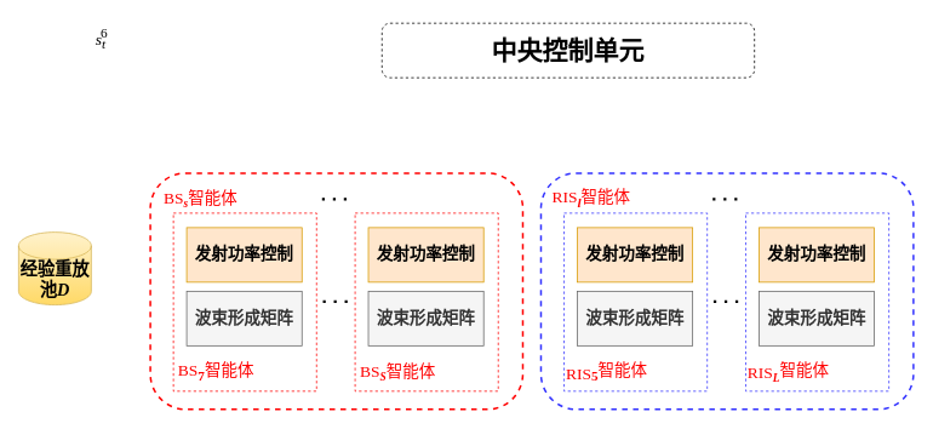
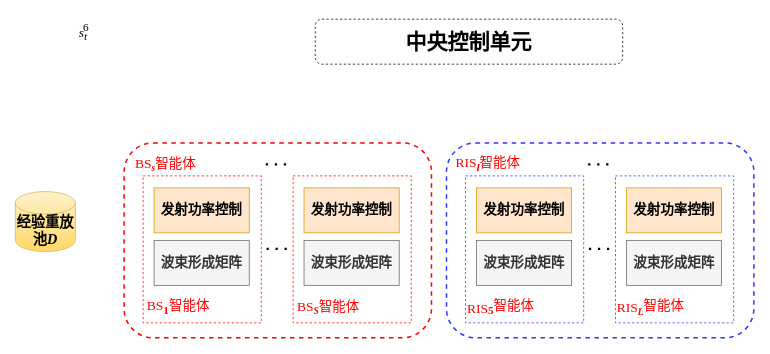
- <mxCell id="10" value="&lt;font color=&quot;#ff0000&quot; style=&quot;font-size: 18px;&quot; face=&quot;Times New Roman&quot;&gt;BS&lt;sub&gt;&lt;b&gt;7&lt;/b&gt;&lt;/sub&gt;智能体&lt;/font&gt;" style="text;html=1;align=center;verticalAlign=middle;resizable=0;points=[];autosize=1;strokeColor=none;fillColor=none;" vertex="1" parent="6"><mxGeometry x="-23.435" y="140" width="110" height="40" as="geometry" /></mxCell>
+ <mxCell id="10" value="&lt;font color=&quot;#ff0000&quot; style=&quot;font-size: 18px;&quot; face=&quot;Times New Roman&quot;&gt;BS&lt;sub&gt;&lt;b&gt;1&lt;/b&gt;&lt;/sub&gt;智能体&lt;/font&gt;" style="text;html=1;align=center;verticalAlign=middle;resizable=0;points=[];autosize=1;strokeColor=none;fillColor=none;" vertex="1" parent="6"><mxGeometry x="-23.435" y="140" width="110" height="40" as="geometry" /></mxCell>
